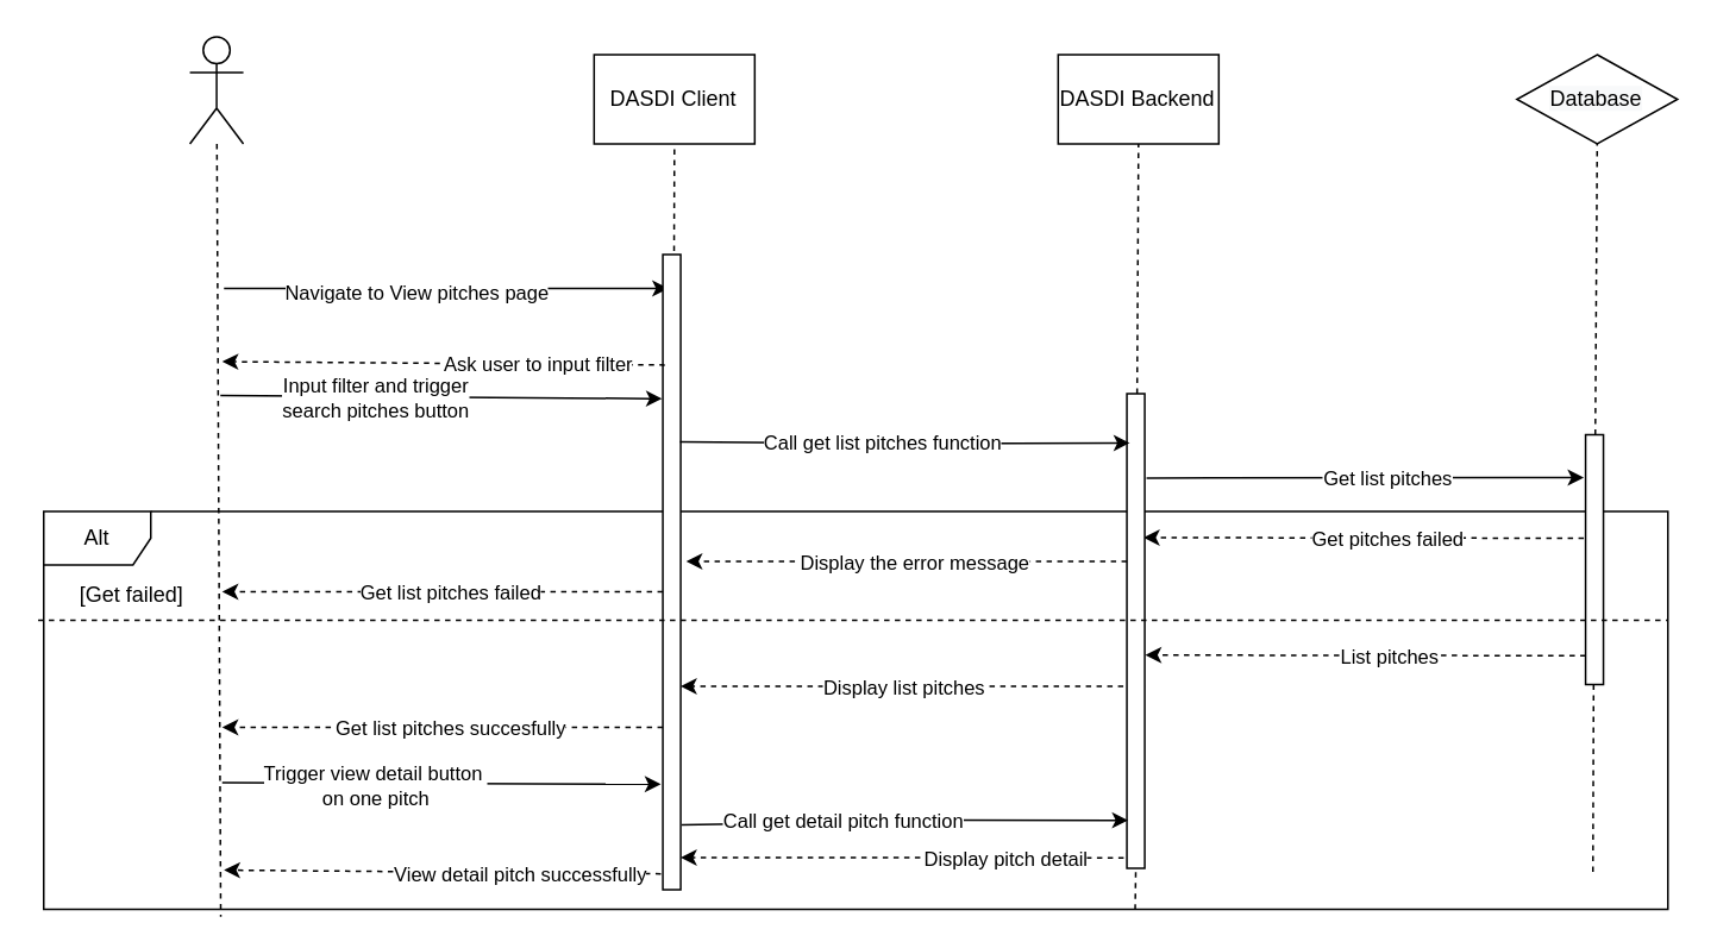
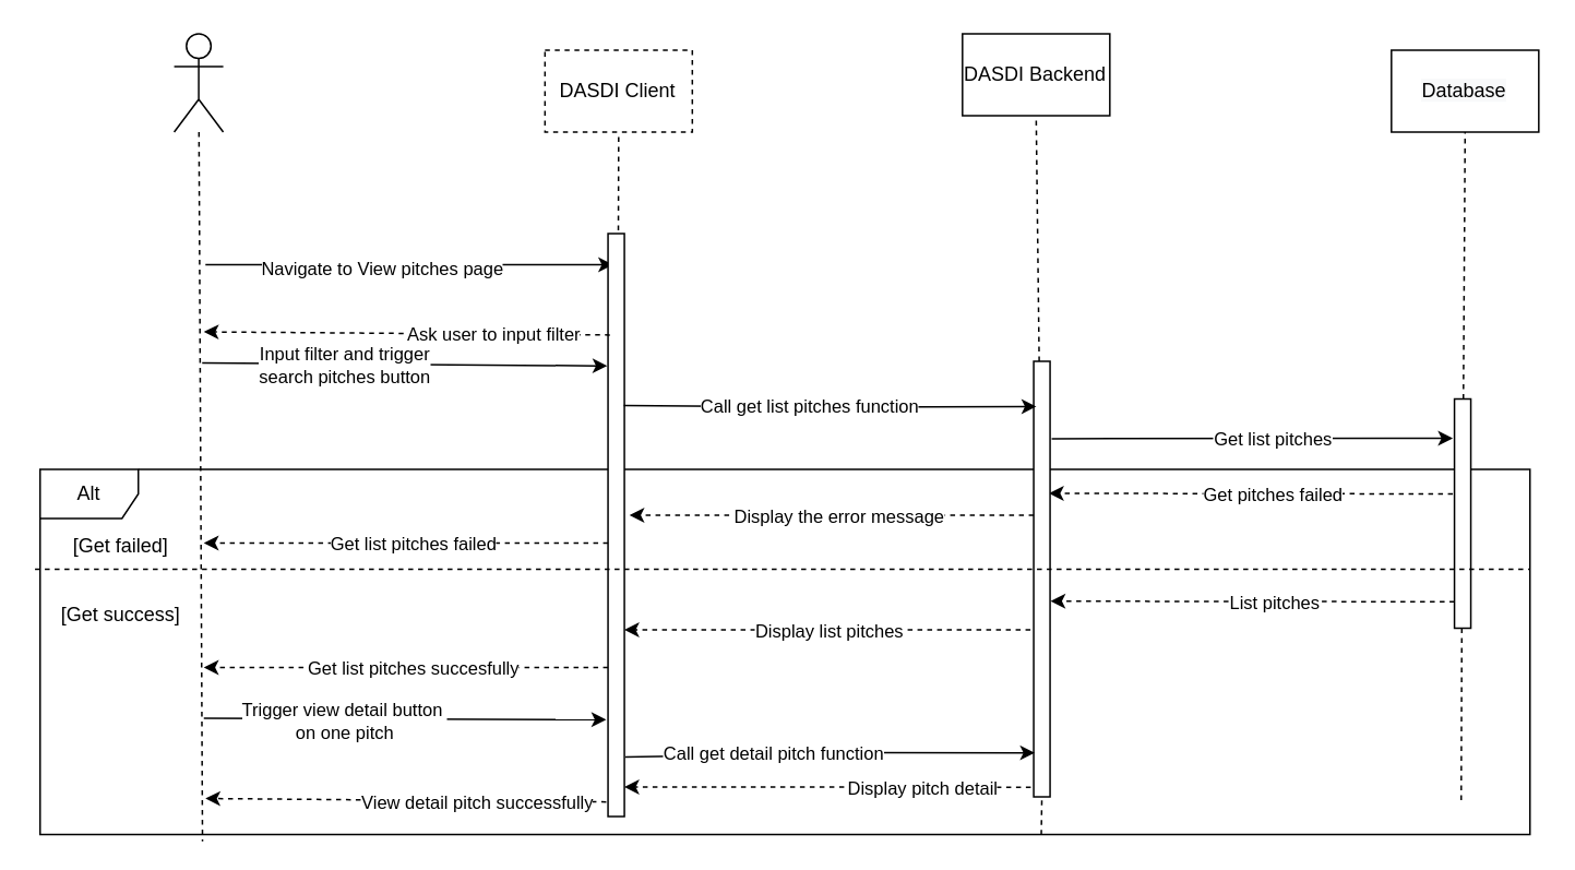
- <mxCell id="4" value="DASDI Client" style="rounded=0;whiteSpace=wrap;html=1;" parent="1" vertex="1"><mxGeometry x="332.38" y="30" width="90" height="50" as="geometry" /></mxCell>
+ <mxCell id="4" value="DASDI Client" style="rounded=0;whiteSpace=wrap;html=1;dashed=1;" parent="1" vertex="1"><mxGeometry x="332.38" y="30" width="90" height="50" as="geometry" /></mxCell>
- <mxCell id="5" value="DASDI Backend" style="rounded=0;whiteSpace=wrap;html=1;" parent="1" vertex="1"><mxGeometry x="592.38" y="30" width="90" height="50" as="geometry" /></mxCell>
+ <mxCell id="5" value="DASDI Backend" style="rounded=0;whiteSpace=wrap;html=1;" parent="1" vertex="1"><mxGeometry x="587.38" y="20" width="90" height="50" as="geometry" /></mxCell>
- <mxCell id="19" value="&lt;span style=&quot;color: rgb(0, 0, 0); font-family: helvetica; font-size: 12px; font-style: normal; font-weight: 400; letter-spacing: normal; text-align: center; text-indent: 0px; text-transform: none; word-spacing: 0px; background-color: rgb(248, 249, 250); display: inline; float: none;&quot;&gt;Database&lt;/span&gt;" style="rhombus;whiteSpace=wrap;html=1;" parent="1" vertex="1"><mxGeometry x="849.38" y="30" width="90" height="50" as="geometry" /></mxCell>
+ <mxCell id="19" value="&lt;span style=&quot;color: rgb(0, 0, 0); font-family: helvetica; font-size: 12px; font-style: normal; font-weight: 400; letter-spacing: normal; text-align: center; text-indent: 0px; text-transform: none; word-spacing: 0px; background-color: rgb(248, 249, 250); display: inline; float: none;&quot;&gt;Database&lt;/span&gt;" style="rounded=0;whiteSpace=wrap;html=1;" parent="1" vertex="1"><mxGeometry x="849.38" y="30" width="90" height="50" as="geometry" /></mxCell>
+ <mxCell id="34" value="[Get success]" style="text;html=1;strokeColor=none;fillColor=none;align=center;verticalAlign=middle;whiteSpace=wrap;rounded=0;" parent="1" vertex="1"><mxGeometry x="34" y="359.5" width="79" height="30" as="geometry" /></mxCell>
